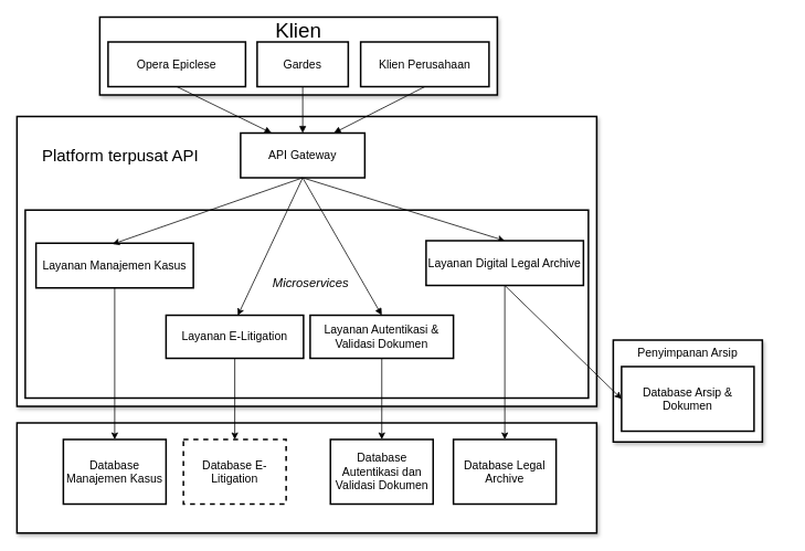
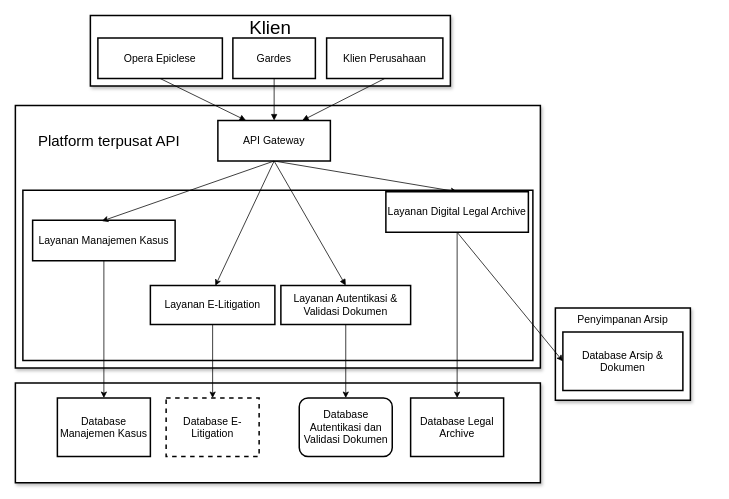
- <mxCell id="17" value="Layanan Digital Legal Archive" style="whiteSpace=wrap;strokeWidth=2;fontSize=14;" vertex="1" parent="1"><mxGeometry x="514" y="290" width="190" height="54" as="geometry" /></mxCell>
+ <mxCell id="17" value="Layanan Digital Legal Archive" style="whiteSpace=wrap;strokeWidth=2;fontSize=14;" vertex="1" parent="1"><mxGeometry x="514" y="255" width="190" height="54" as="geometry" /></mxCell>
- <mxCell id="28" value="&lt;font style=&quot;font-size: 15px;&quot;&gt;&lt;i style=&quot;&quot;&gt;Microservices&lt;/i&gt;&lt;/font&gt;" style="text;strokeColor=none;align=center;fillColor=none;html=1;verticalAlign=middle;whiteSpace=wrap;rounded=0;" vertex="1" parent="1"><mxGeometry x="255" y="325" width="240" height="30" as="geometry" /></mxCell>
- <mxCell id="31" value="Database Autentikasi dan Validasi Dokumen" style="whiteSpace=wrap;strokeWidth=2;fontSize=14;" vertex="1" parent="1"><mxGeometry x="398.5" y="530" width="124" height="78" as="geometry" /></mxCell>
+ <mxCell id="31" value="Database Autentikasi dan Validasi Dokumen" style="whiteSpace=wrap;strokeWidth=2;fontSize=14;rounded=1;" vertex="1" parent="1"><mxGeometry x="398.5" y="530" width="124" height="78" as="geometry" /></mxCell>
